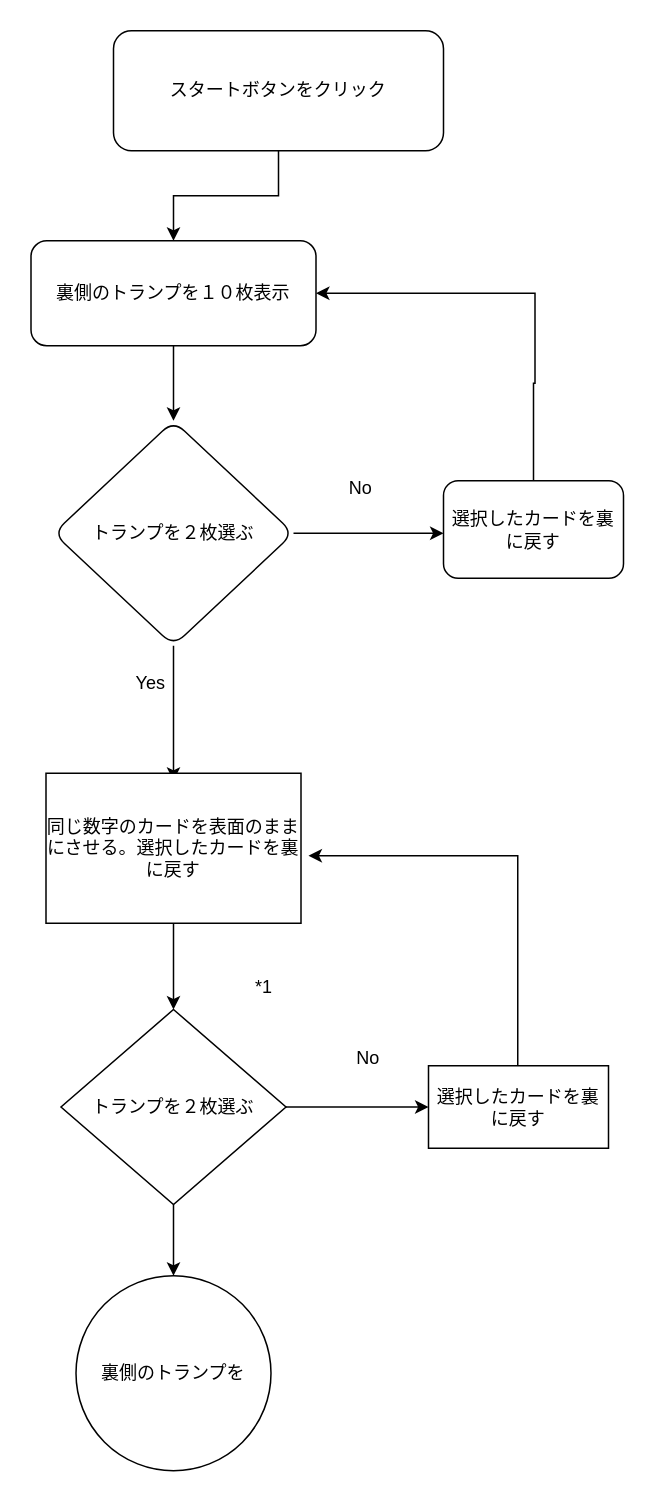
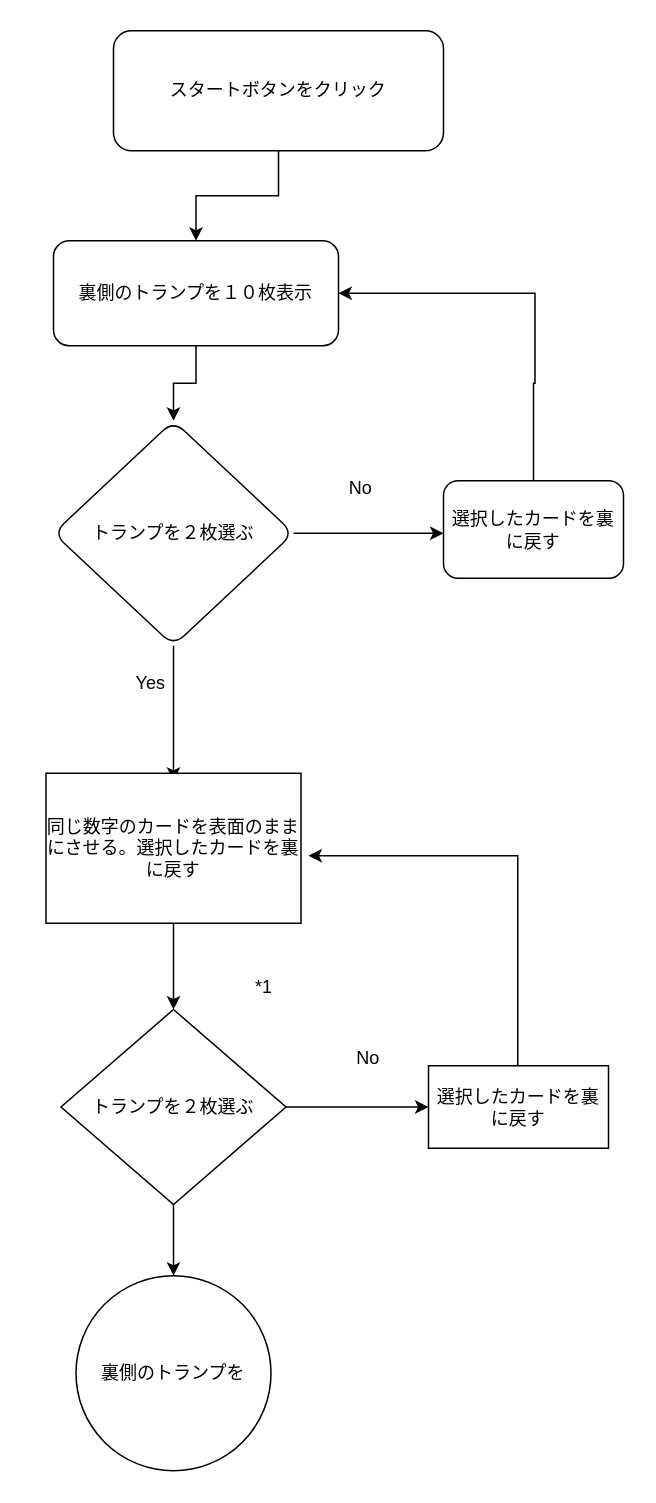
- <mxCell id="5" value="裏側のトランプを１０枚表示" style="rounded=1;whiteSpace=wrap;html=1;" vertex="1" parent="1"><mxGeometry x="20" y="160" width="190" height="70" as="geometry" /></mxCell>
+ <mxCell id="5" value="裏側のトランプを１０枚表示" style="rounded=1;whiteSpace=wrap;html=1;" vertex="1" parent="1"><mxGeometry x="35" y="160" width="190" height="70" as="geometry" /></mxCell>
